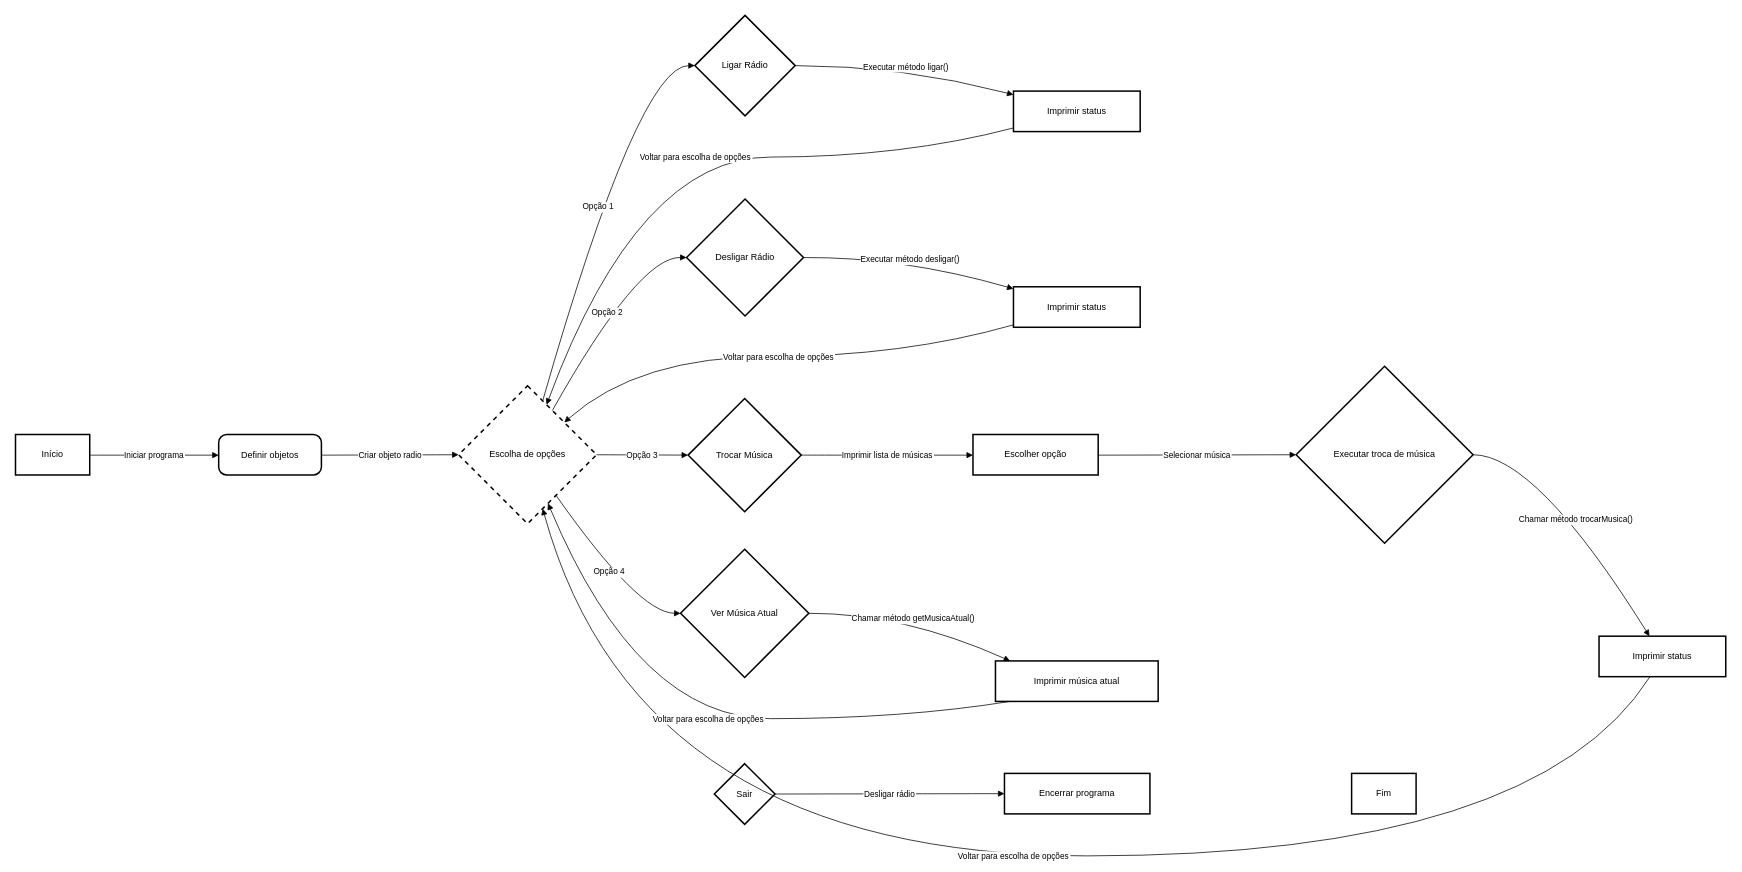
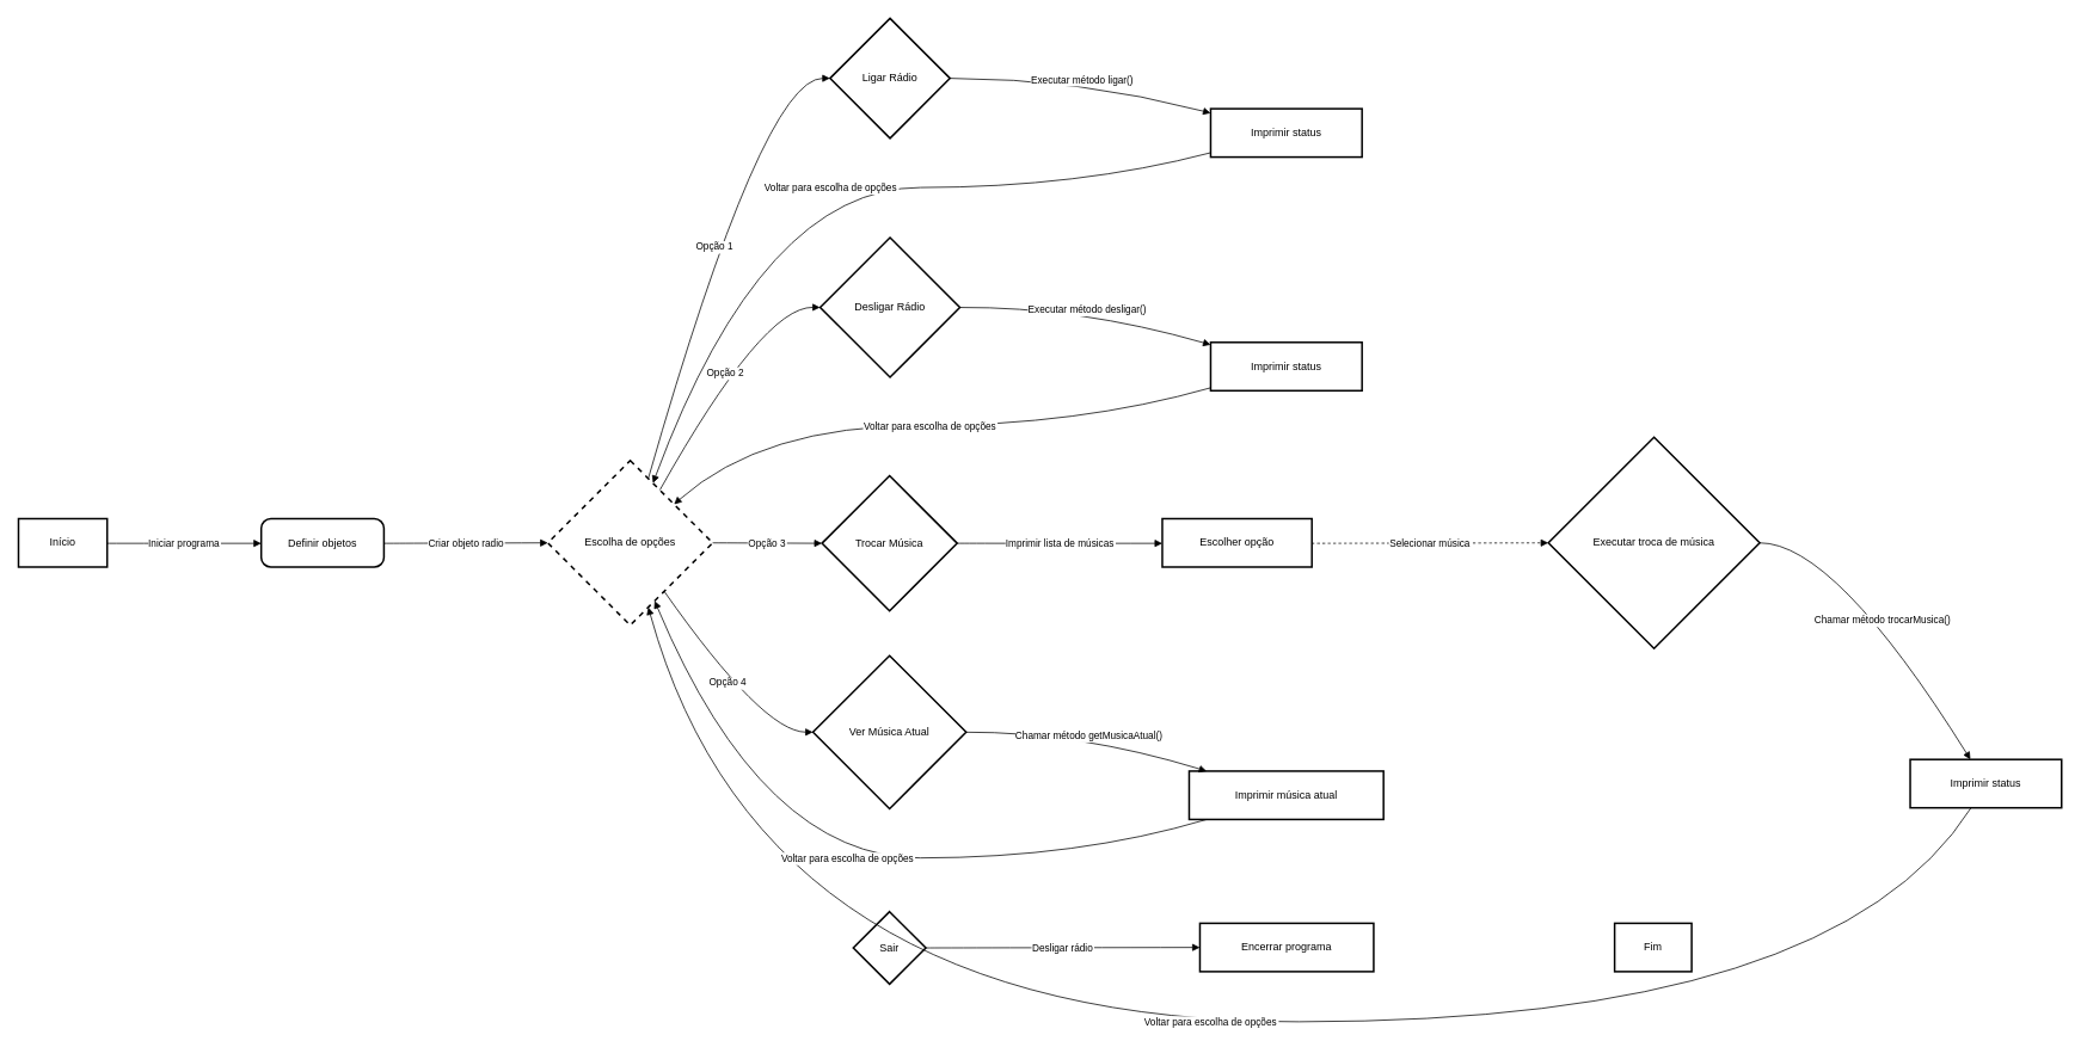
- <mxCell id="28" value="Selecionar música" style="curved=1;startArrow=none;endArrow=block;exitX=1;exitY=0.51;entryX=0;entryY=0.5;" edge="1" parent="1" source="10" target="11"><mxGeometry relative="1" as="geometry"><Array as="points" /></mxGeometry></mxCell>
+ <mxCell id="28" value="Selecionar música" style="curved=1;startArrow=none;endArrow=block;exitX=1;exitY=0.51;entryX=0;entryY=0.5;dashed=1;" edge="1" parent="1" source="10" target="11"><mxGeometry relative="1" as="geometry"><Array as="points" /></mxGeometry></mxCell>
- <mxCell id="14" value="Imprimir música atual" style="whiteSpace=wrap;strokeWidth=2;" vertex="1" parent="1"><mxGeometry x="1327" y="881" width="217" height="54" as="geometry" /></mxCell>
+ <mxCell id="14" value="Imprimir música atual" style="whiteSpace=wrap;strokeWidth=2;" vertex="1" parent="1"><mxGeometry x="1327" y="861" width="217" height="54" as="geometry" /></mxCell>
